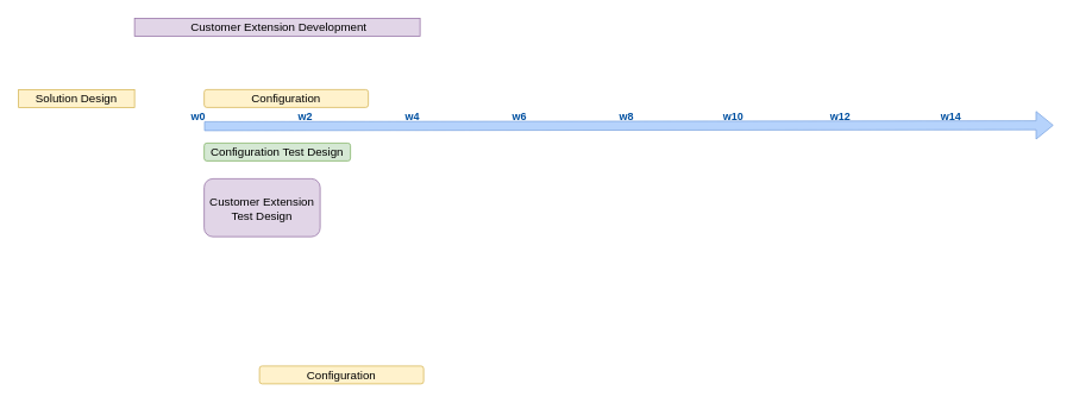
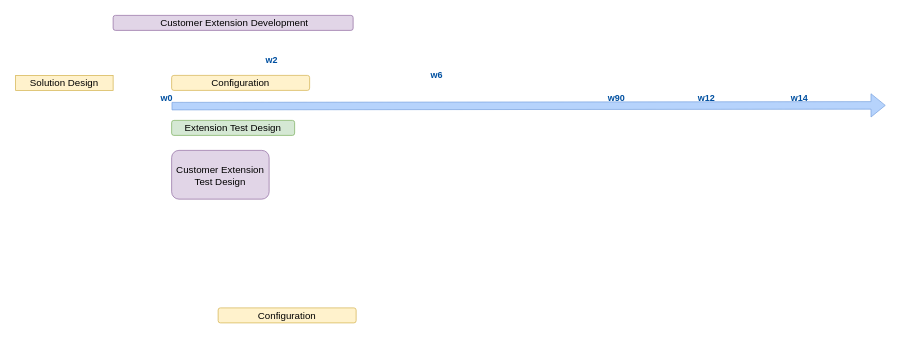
- <mxCell id="13" value="&amp;nbsp;Customer Extension Development" style="whiteSpace=wrap;html=1;fontSize=13;fillColor=#e1d5e7;strokeColor=#9673a6;fontStyle=0;rounded=0;" vertex="1" parent="1"><mxGeometry x="150" y="20" width="320" height="20" as="geometry" /></mxCell>
+ <mxCell id="13" value="&amp;nbsp;Customer Extension Development" style="rounded=1;whiteSpace=wrap;html=1;fontSize=13;fillColor=#e1d5e7;strokeColor=#9673a6;fontStyle=0" vertex="1" parent="1"><mxGeometry x="150" y="20" width="320" height="20" as="geometry" /></mxCell>
- <mxCell id="2" value="w2" style="text;html=1;resizable=0;autosize=1;align=center;verticalAlign=middle;points=[];fillColor=none;strokeColor=none;rounded=0;fontColor=#0050A1;fontStyle=1" parent="1" vertex="1"><mxGeometry x="326" y="120" width="30" height="20" as="geometry" /></mxCell>
+ <mxCell id="2" value="w2" style="text;html=1;resizable=0;autosize=1;align=center;verticalAlign=middle;points=[];fillColor=none;strokeColor=none;rounded=0;fontColor=#0050A1;fontStyle=1" parent="1" vertex="1"><mxGeometry x="346" y="70" width="30" height="20" as="geometry" /></mxCell>
- <mxCell id="3" value="w4" style="text;html=1;resizable=0;autosize=1;align=center;verticalAlign=middle;points=[];fillColor=none;strokeColor=none;rounded=0;fontColor=#0050A1;fontStyle=1" parent="1" vertex="1"><mxGeometry x="446" y="120" width="30" height="20" as="geometry" /></mxCell>
- <mxCell id="4" value="w6" style="text;html=1;resizable=0;autosize=1;align=center;verticalAlign=middle;points=[];fillColor=none;strokeColor=none;rounded=0;fontColor=#0050A1;fontStyle=1" parent="1" vertex="1"><mxGeometry x="566" y="120" width="30" height="20" as="geometry" /></mxCell>
+ <mxCell id="4" value="w6" style="text;html=1;resizable=0;autosize=1;align=center;verticalAlign=middle;points=[];fillColor=none;strokeColor=none;rounded=0;fontColor=#0050A1;fontStyle=1" parent="1" vertex="1"><mxGeometry x="566" y="90" width="30" height="20" as="geometry" /></mxCell>
- <mxCell id="5" value="w8" style="text;html=1;resizable=0;autosize=1;align=center;verticalAlign=middle;points=[];fillColor=none;strokeColor=none;rounded=0;fontColor=#0050A1;fontStyle=1" parent="1" vertex="1"><mxGeometry x="686" y="120" width="30" height="20" as="geometry" /></mxCell>
- <mxCell id="6" value="w10" style="text;html=1;resizable=0;autosize=1;align=center;verticalAlign=middle;points=[];fillColor=none;strokeColor=none;rounded=0;fontColor=#0050A1;fontStyle=1" parent="1" vertex="1"><mxGeometry x="801" y="120" width="40" height="20" as="geometry" /></mxCell>
+ <mxCell id="6" value="w90" style="text;html=1;resizable=0;autosize=1;align=center;verticalAlign=middle;points=[];fillColor=none;strokeColor=none;rounded=0;fontColor=#0050A1;fontStyle=1" parent="1" vertex="1"><mxGeometry x="801" y="120" width="40" height="20" as="geometry" /></mxCell>
- <mxCell id="14" value="Configuration Test Design" style="rounded=1;whiteSpace=wrap;html=1;fontSize=13;fillColor=#d5e8d4;strokeColor=#82b366;fontStyle=0" vertex="1" parent="1"><mxGeometry x="228" y="160" width="164" height="20" as="geometry" /></mxCell>
+ <mxCell id="14" value="Extension Test Design" style="rounded=1;whiteSpace=wrap;html=1;fontSize=13;fillColor=#d5e8d4;strokeColor=#82b366;fontStyle=0" vertex="1" parent="1"><mxGeometry x="228" y="160" width="164" height="20" as="geometry" /></mxCell>
